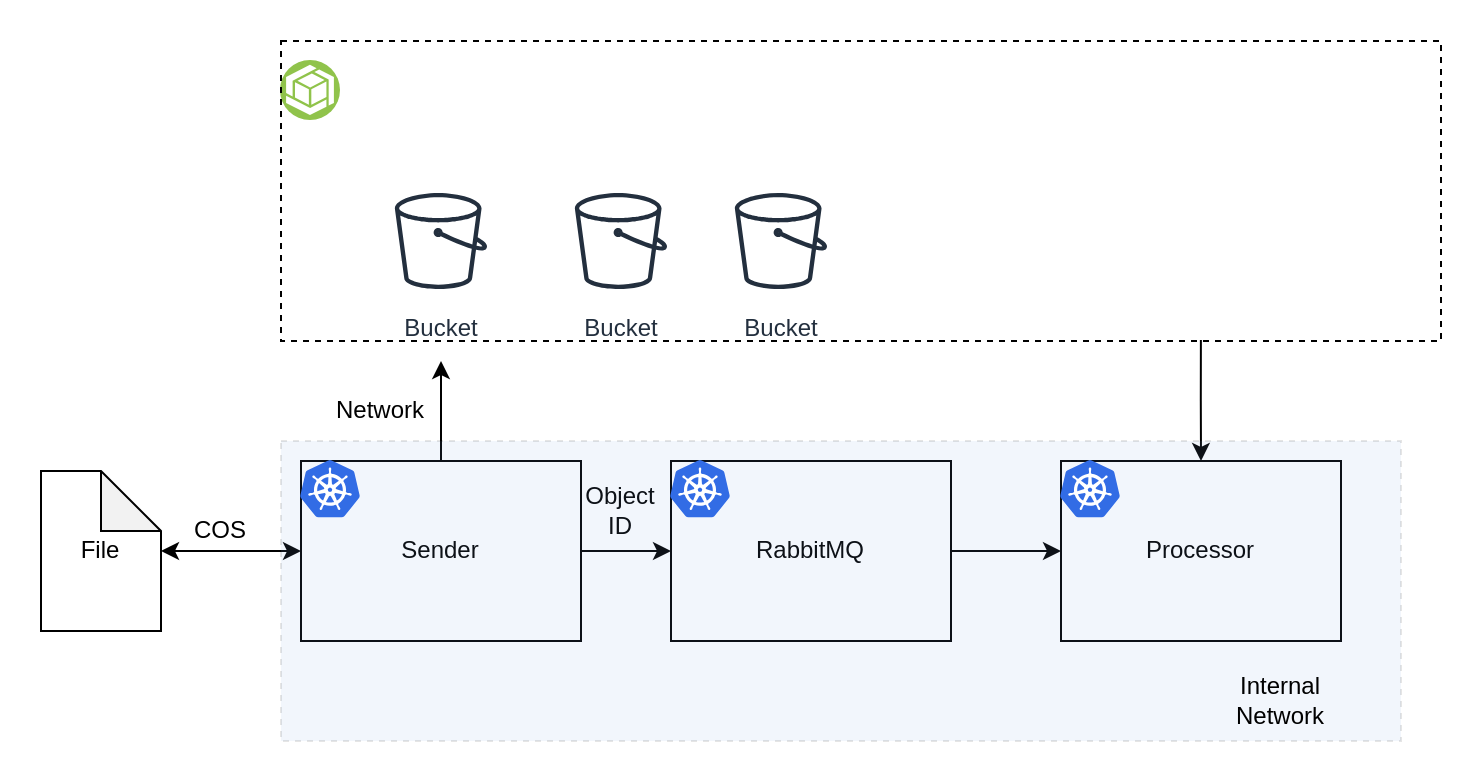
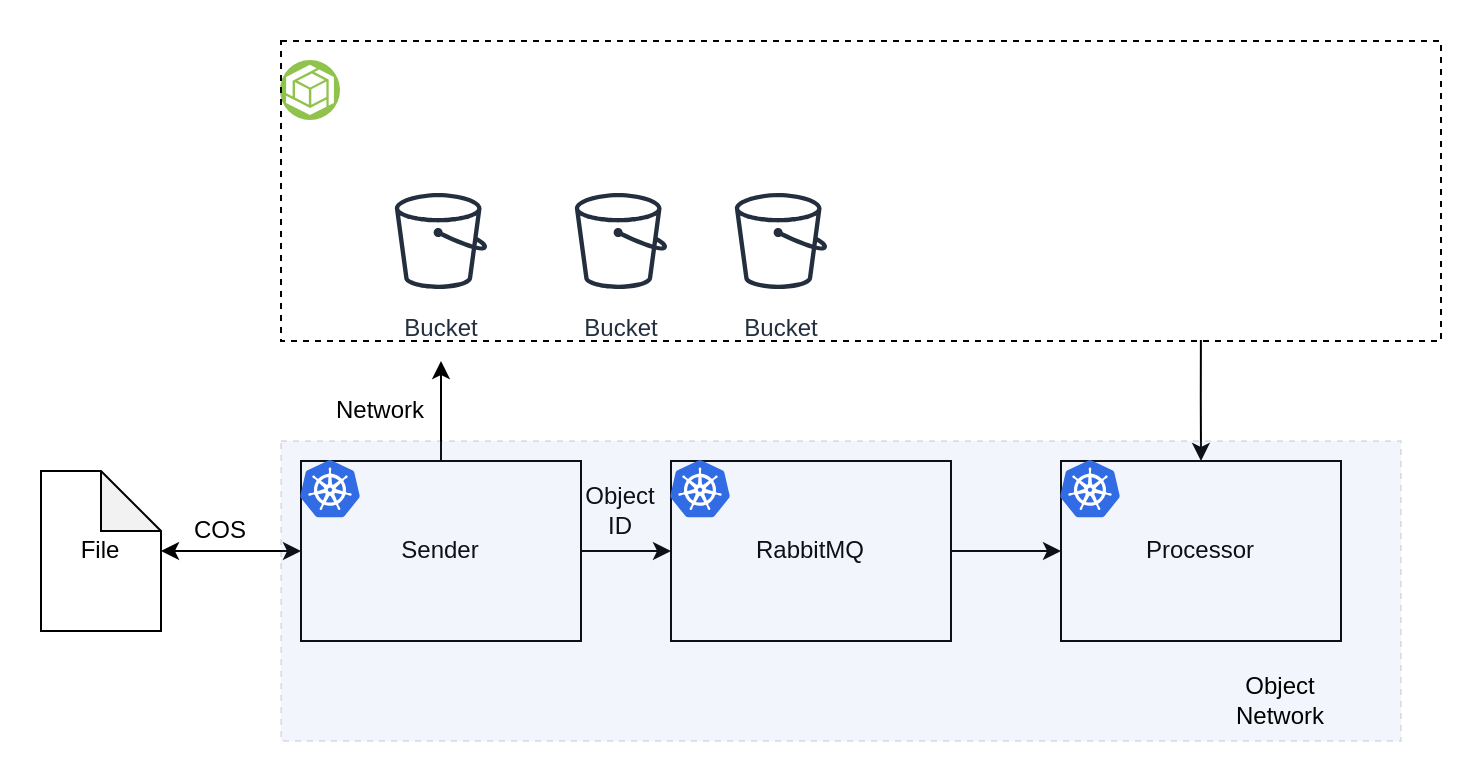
- <mxCell id="26" value="Internal Network" style="text;html=1;strokeColor=none;fillColor=none;align=center;verticalAlign=middle;whiteSpace=wrap;rounded=0;" vertex="1" parent="1"><mxGeometry x="610" y="335" width="60" height="30" as="geometry" /></mxCell>
+ <mxCell id="26" value="Object Network" style="text;html=1;strokeColor=none;fillColor=none;align=center;verticalAlign=middle;whiteSpace=wrap;rounded=0;" vertex="1" parent="1"><mxGeometry x="610" y="335" width="60" height="30" as="geometry" /></mxCell>
